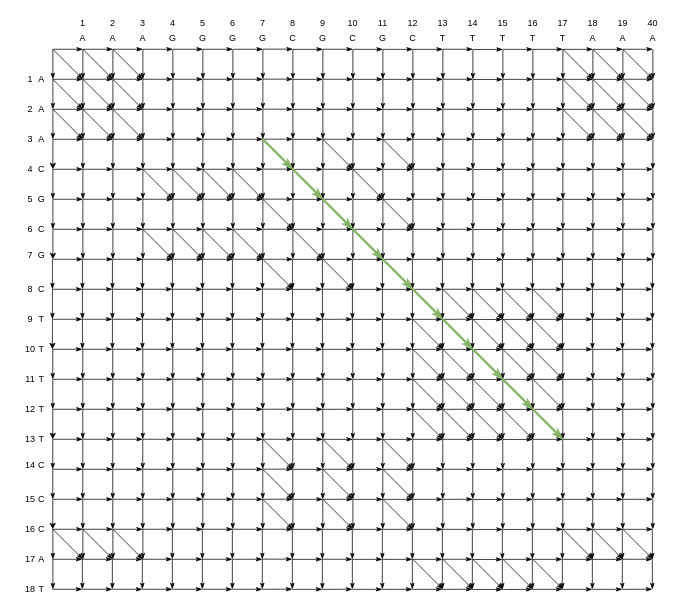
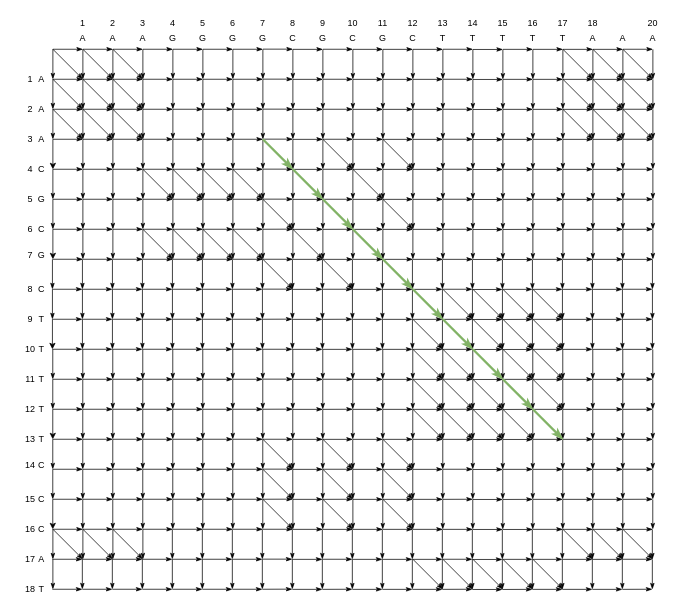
- <mxCell id="369" value="19" style="text;html=1;strokeColor=none;fillColor=none;align=center;verticalAlign=middle;whiteSpace=wrap;rounded=0;" vertex="1" parent="1"><mxGeometry x="810" y="20" width="40" height="20" as="geometry" /></mxCell>
- <mxCell id="371" value="40" style="text;html=1;strokeColor=none;fillColor=none;align=center;verticalAlign=middle;whiteSpace=wrap;rounded=0;" vertex="1" parent="1"><mxGeometry x="850" y="20" width="40" height="20" as="geometry" /></mxCell>
+ <mxCell id="371" value="20" style="text;html=1;strokeColor=none;fillColor=none;align=center;verticalAlign=middle;whiteSpace=wrap;rounded=0;" vertex="1" parent="1"><mxGeometry x="850" y="20" width="40" height="20" as="geometry" /></mxCell>
